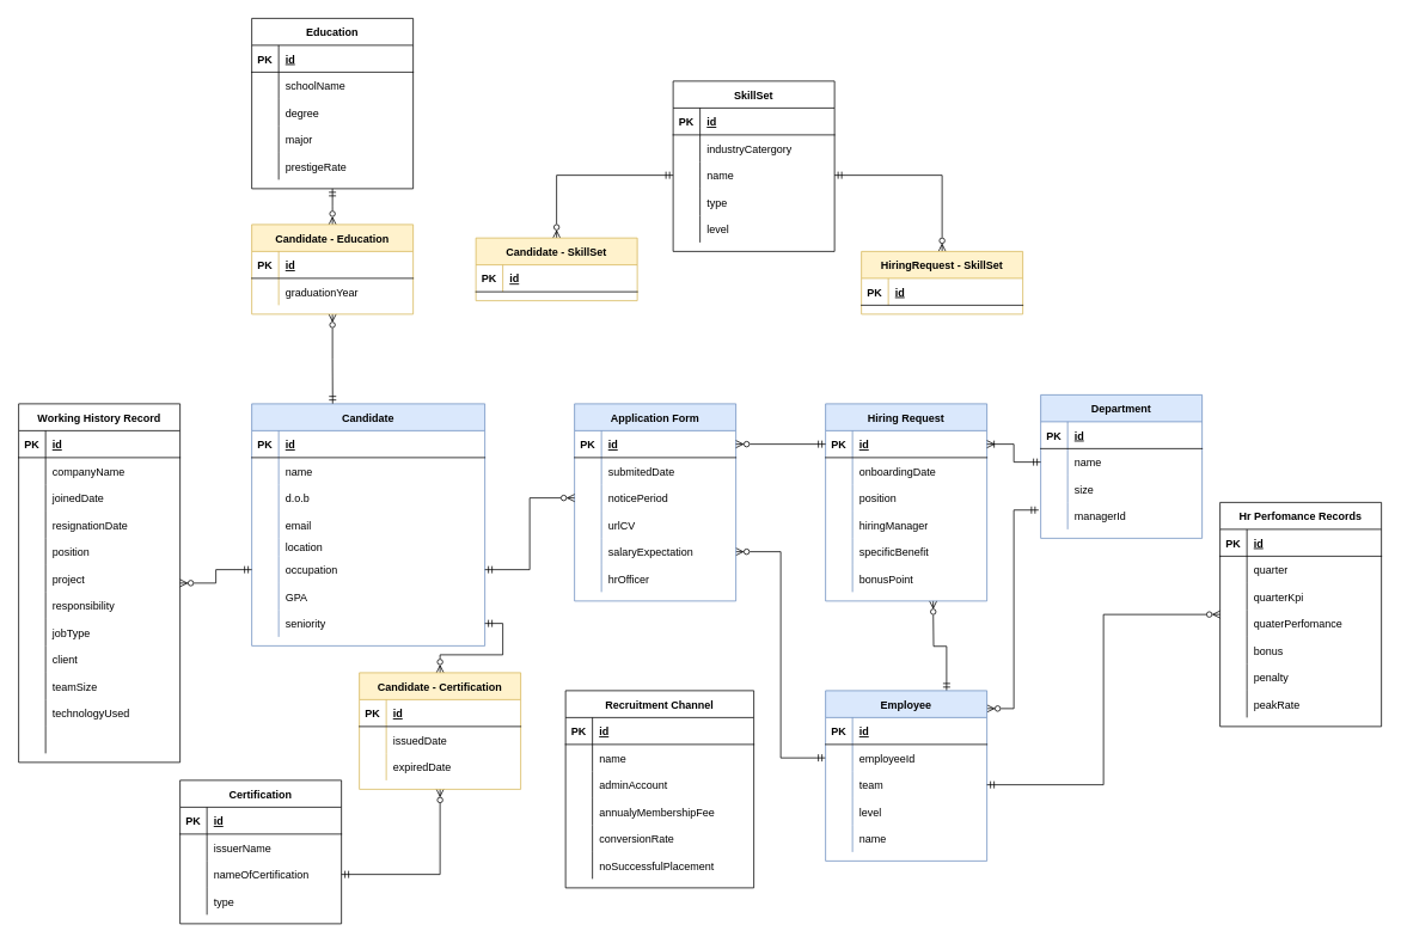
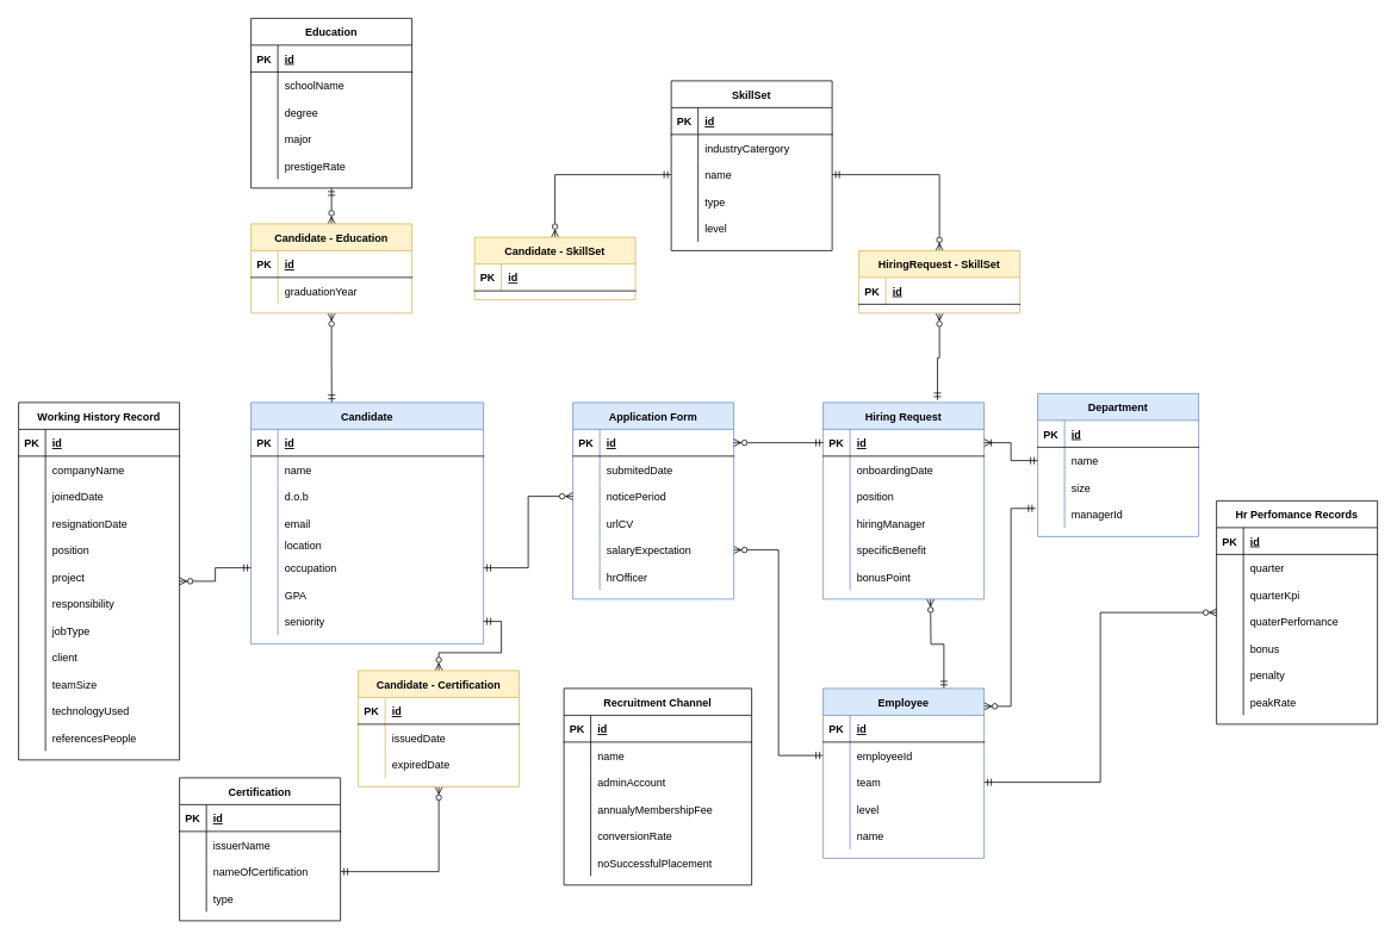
+ <mxCell id="254" style="edgeStyle=orthogonalEdgeStyle;rounded=0;orthogonalLoop=1;jettySize=auto;html=1;entryX=0.71;entryY=-0.012;entryDx=0;entryDy=0;entryPerimeter=0;startArrow=ERzeroToMany;startFill=0;endArrow=ERmandOne;endFill=0;" parent="1" source="255" target="102" edge="1"><mxGeometry relative="1" as="geometry" /></mxCell>
+ <mxCell id="85" value="referencesPeople" style="shape=partialRectangle;connectable=0;fillColor=none;top=0;left=0;bottom=0;right=0;align=left;spacingLeft=6;overflow=hidden;" parent="1" vertex="1"><mxGeometry x="50" y="810" width="150" height="30" as="geometry"><mxRectangle width="150" height="30" as="alternateBounds" /></mxGeometry></mxCell>
